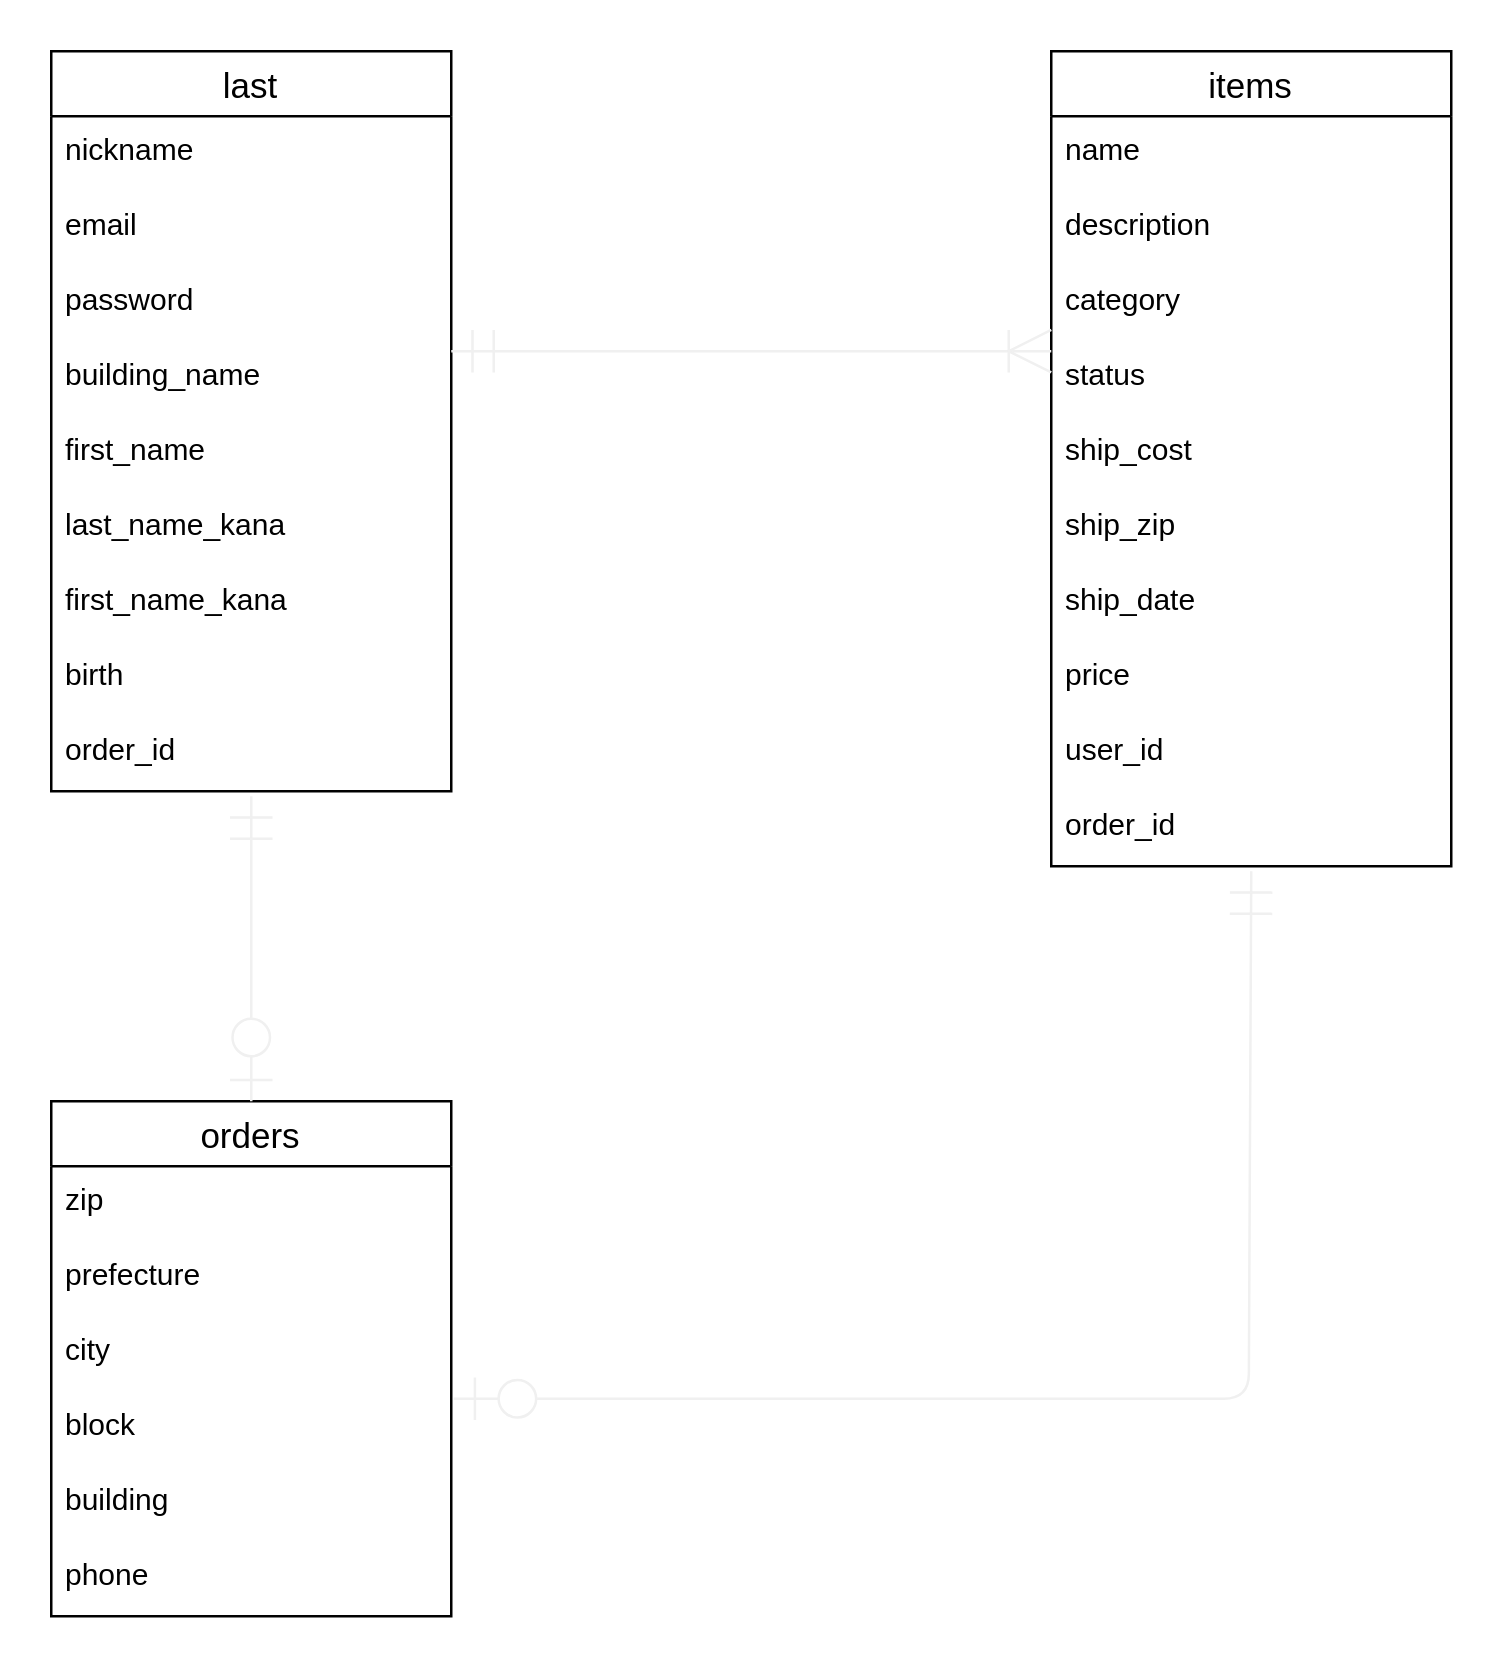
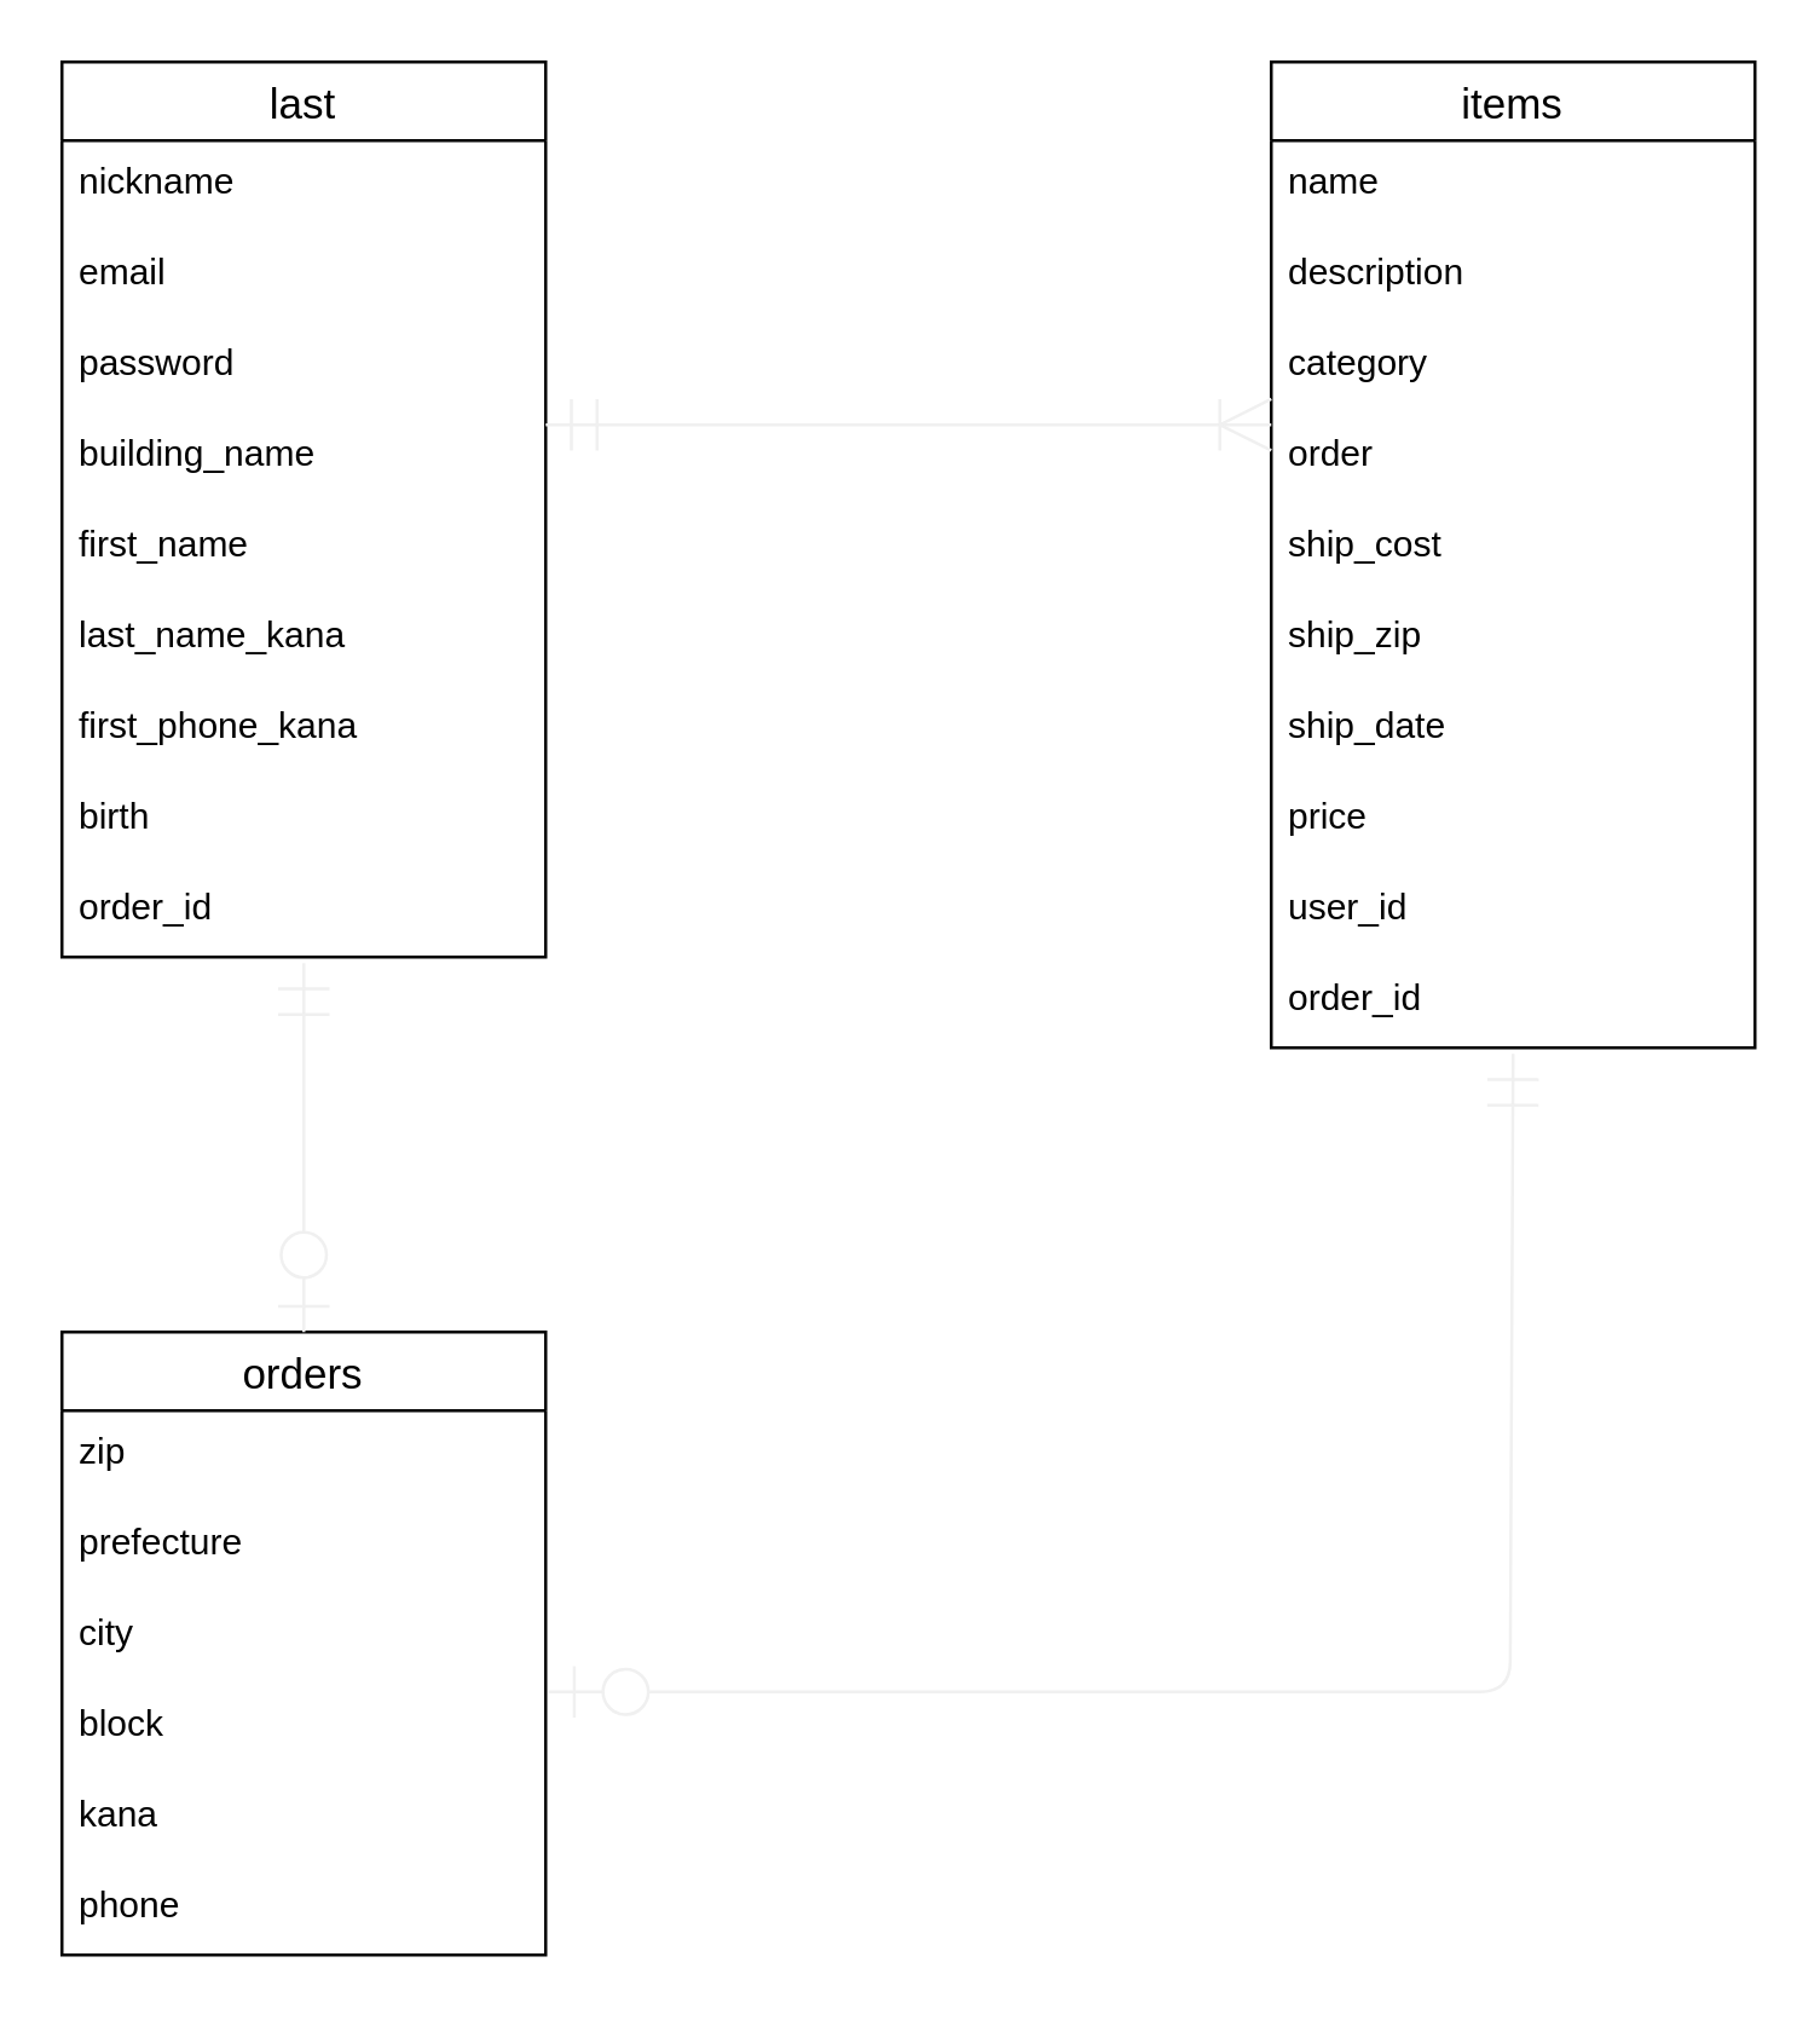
- <mxCell id="16" value="status" style="text;strokeColor=none;fillColor=none;spacingLeft=4;spacingRight=4;overflow=hidden;rotatable=0;points=[[0,0.5],[1,0.5]];portConstraint=eastwest;fontSize=12;" parent="12" vertex="1"><mxGeometry y="116" width="160" height="30" as="geometry" /></mxCell>
+ <mxCell id="16" value="order" style="text;strokeColor=none;fillColor=none;spacingLeft=4;spacingRight=4;overflow=hidden;rotatable=0;points=[[0,0.5],[1,0.5]];portConstraint=eastwest;fontSize=12;" parent="12" vertex="1"><mxGeometry y="116" width="160" height="30" as="geometry" /></mxCell>
- <mxCell id="9" value="first_name_kana" style="text;strokeColor=none;fillColor=none;spacingLeft=4;spacingRight=4;overflow=hidden;rotatable=0;points=[[0,0.5],[1,0.5]];portConstraint=eastwest;fontSize=12;" vertex="1" parent="2"><mxGeometry y="206" width="160" height="30" as="geometry" /></mxCell>
+ <mxCell id="9" value="first_phone_kana" style="text;strokeColor=none;fillColor=none;spacingLeft=4;spacingRight=4;overflow=hidden;rotatable=0;points=[[0,0.5],[1,0.5]];portConstraint=eastwest;fontSize=12;" vertex="1" parent="2"><mxGeometry y="206" width="160" height="30" as="geometry" /></mxCell>
- <mxCell id="28" value="building" style="text;strokeColor=none;fillColor=none;spacingLeft=4;spacingRight=4;overflow=hidden;rotatable=0;points=[[0,0.5],[1,0.5]];portConstraint=eastwest;fontSize=12;" parent="23" vertex="1"><mxGeometry y="146" width="160" height="30" as="geometry" /></mxCell>
+ <mxCell id="28" value="kana" style="text;strokeColor=none;fillColor=none;spacingLeft=4;spacingRight=4;overflow=hidden;rotatable=0;points=[[0,0.5],[1,0.5]];portConstraint=eastwest;fontSize=12;" parent="23" vertex="1"><mxGeometry y="146" width="160" height="30" as="geometry" /></mxCell>
